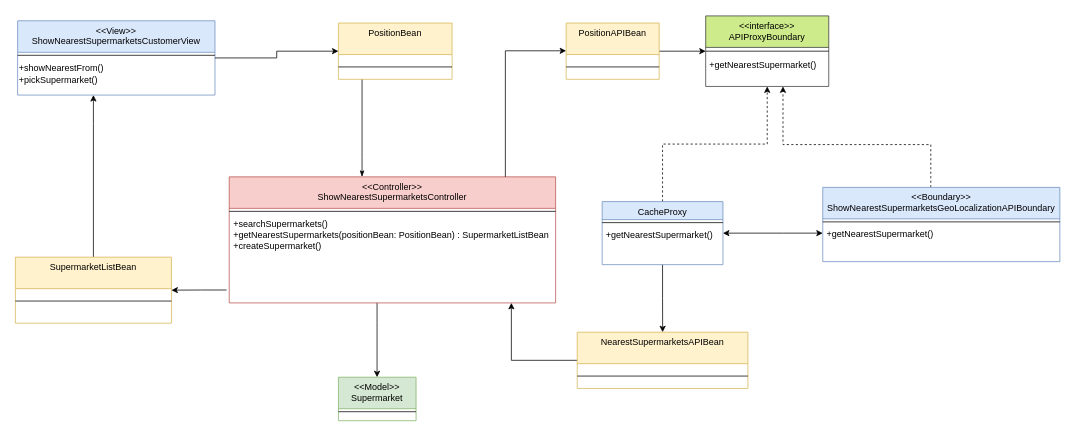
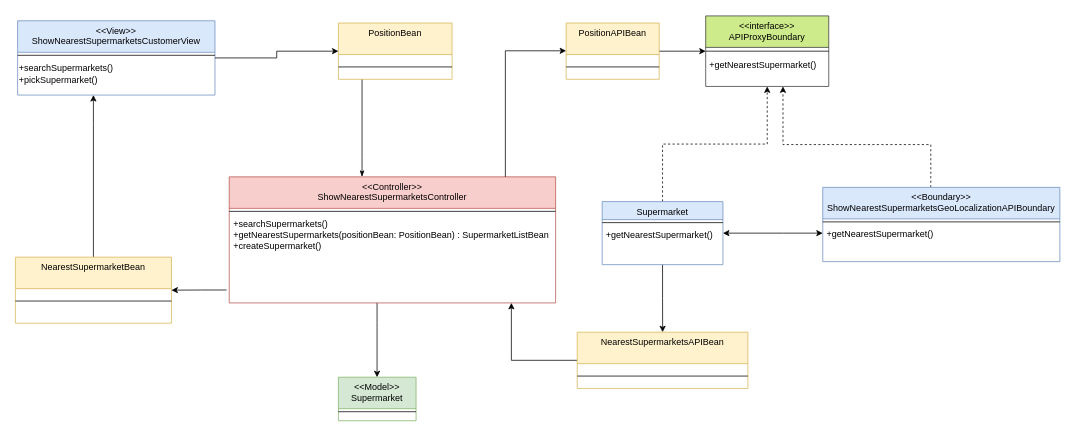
- <mxCell id="10" value="+showNearestFrom()&lt;br&gt;+pickSupermarket()" style="text;html=1;align=left;verticalAlign=middle;resizable=0;points=[];autosize=1;strokeColor=none;fillColor=none;" parent="8" vertex="1"><mxGeometry y="50" width="263" height="41" as="geometry" /></mxCell>
+ <mxCell id="10" value="+searchSupermarkets()&lt;br&gt;+pickSupermarket()" style="text;html=1;align=left;verticalAlign=middle;resizable=0;points=[];autosize=1;strokeColor=none;fillColor=none;" parent="8" vertex="1"><mxGeometry y="50" width="263" height="41" as="geometry" /></mxCell>
- <mxCell id="28" value="CacheProxy" style="swimlane;fontStyle=0;align=center;verticalAlign=top;childLayout=stackLayout;horizontal=1;startSize=24;horizontalStack=0;resizeParent=1;resizeLast=0;collapsible=1;marginBottom=0;rounded=0;shadow=0;strokeWidth=1;fillColor=#dae8fc;strokeColor=#6c8ebf;" parent="1" vertex="1"><mxGeometry x="802" y="268" width="161" height="84" as="geometry"><mxRectangle x="554" y="220" width="160" height="26" as="alternateBounds" /></mxGeometry></mxCell>
+ <mxCell id="28" value="Supermarket" style="swimlane;fontStyle=0;align=center;verticalAlign=top;childLayout=stackLayout;horizontal=1;startSize=24;horizontalStack=0;resizeParent=1;resizeLast=0;collapsible=1;marginBottom=0;rounded=0;shadow=0;strokeWidth=1;fillColor=#dae8fc;strokeColor=#6c8ebf;" parent="1" vertex="1"><mxGeometry x="802" y="268" width="161" height="84" as="geometry"><mxRectangle x="554" y="220" width="160" height="26" as="alternateBounds" /></mxGeometry></mxCell>
- <mxCell id="16" value="SupermarketListBean" style="swimlane;fontStyle=0;align=center;verticalAlign=top;childLayout=stackLayout;horizontal=1;startSize=42;horizontalStack=0;resizeParent=1;resizeLast=0;collapsible=1;marginBottom=0;rounded=0;shadow=0;strokeWidth=1;fillColor=#fff2cc;strokeColor=#d6b656;" parent="1" vertex="1"><mxGeometry x="20" y="342" width="208" height="88" as="geometry"><mxRectangle x="554" y="220" width="160" height="26" as="alternateBounds" /></mxGeometry></mxCell>
+ <mxCell id="16" value="NearestSupermarketBean" style="swimlane;fontStyle=0;align=center;verticalAlign=top;childLayout=stackLayout;horizontal=1;startSize=42;horizontalStack=0;resizeParent=1;resizeLast=0;collapsible=1;marginBottom=0;rounded=0;shadow=0;strokeWidth=1;fillColor=#fff2cc;strokeColor=#d6b656;" parent="1" vertex="1"><mxGeometry x="20" y="342" width="208" height="88" as="geometry"><mxRectangle x="554" y="220" width="160" height="26" as="alternateBounds" /></mxGeometry></mxCell>
